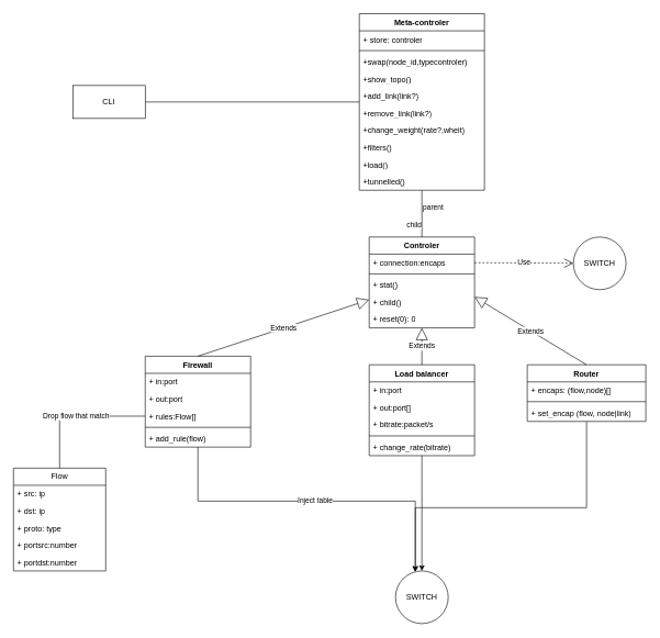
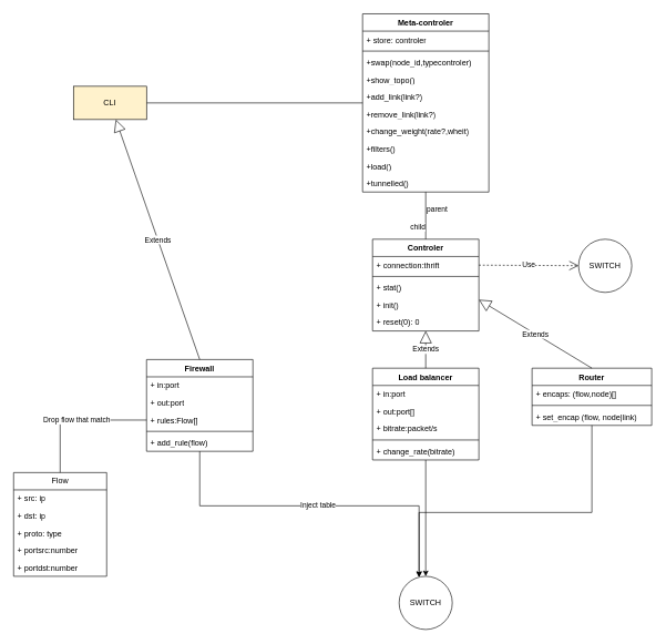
- <mxCell id="55" value="CLI" style="html=1;whiteSpace=wrap;" vertex="1" parent="1"><mxGeometry x="110" y="129" width="110" height="50" as="geometry" /></mxCell>
+ <mxCell id="55" value="CLI" style="html=1;whiteSpace=wrap;fillColor=#fff2cc;" vertex="1" parent="1"><mxGeometry x="110" y="129" width="110" height="50" as="geometry" /></mxCell>
- <mxCell id="33" value="+ connection:encaps" style="text;strokeColor=none;fillColor=none;align=left;verticalAlign=top;spacingLeft=4;spacingRight=4;overflow=hidden;rotatable=0;points=[[0,0.5],[1,0.5]];portConstraint=eastwest;whiteSpace=wrap;html=1;" vertex="1" parent="32"><mxGeometry y="26" width="160" height="26" as="geometry" /></mxCell>
+ <mxCell id="33" value="+ connection:thrift" style="text;strokeColor=none;fillColor=none;align=left;verticalAlign=top;spacingLeft=4;spacingRight=4;overflow=hidden;rotatable=0;points=[[0,0.5],[1,0.5]];portConstraint=eastwest;whiteSpace=wrap;html=1;" vertex="1" parent="32"><mxGeometry y="26" width="160" height="26" as="geometry" /></mxCell>
- <mxCell id="36" value="+ child()" style="text;strokeColor=none;fillColor=none;align=left;verticalAlign=top;spacingLeft=4;spacingRight=4;overflow=hidden;rotatable=0;points=[[0,0.5],[1,0.5]];portConstraint=eastwest;whiteSpace=wrap;html=1;" vertex="1" parent="32"><mxGeometry y="86" width="160" height="26" as="geometry" /></mxCell>
+ <mxCell id="36" value="+ init()" style="text;strokeColor=none;fillColor=none;align=left;verticalAlign=top;spacingLeft=4;spacingRight=4;overflow=hidden;rotatable=0;points=[[0,0.5],[1,0.5]];portConstraint=eastwest;whiteSpace=wrap;html=1;" vertex="1" parent="32"><mxGeometry y="86" width="160" height="26" as="geometry" /></mxCell>
- <mxCell id="39" value="Extends" style="endArrow=block;endSize=16;endFill=0;html=1;rounded=0;exitX=0.5;exitY=0;exitDx=0;exitDy=0;" edge="1" parent="1" source="3" target="32"><mxGeometry width="160" relative="1" as="geometry"><mxPoint x="495" y="310" as="sourcePoint" /><mxPoint x="655" y="310" as="targetPoint" /></mxGeometry></mxCell>
+ <mxCell id="39" value="Extends" style="endArrow=block;endSize=16;endFill=0;html=1;rounded=0;exitX=0.5;exitY=0;exitDx=0;exitDy=0;" edge="1" parent="1" source="3" target="55"><mxGeometry width="160" relative="1" as="geometry"><mxPoint x="495" y="310" as="sourcePoint" /><mxPoint x="655" y="310" as="targetPoint" /></mxGeometry></mxCell>
